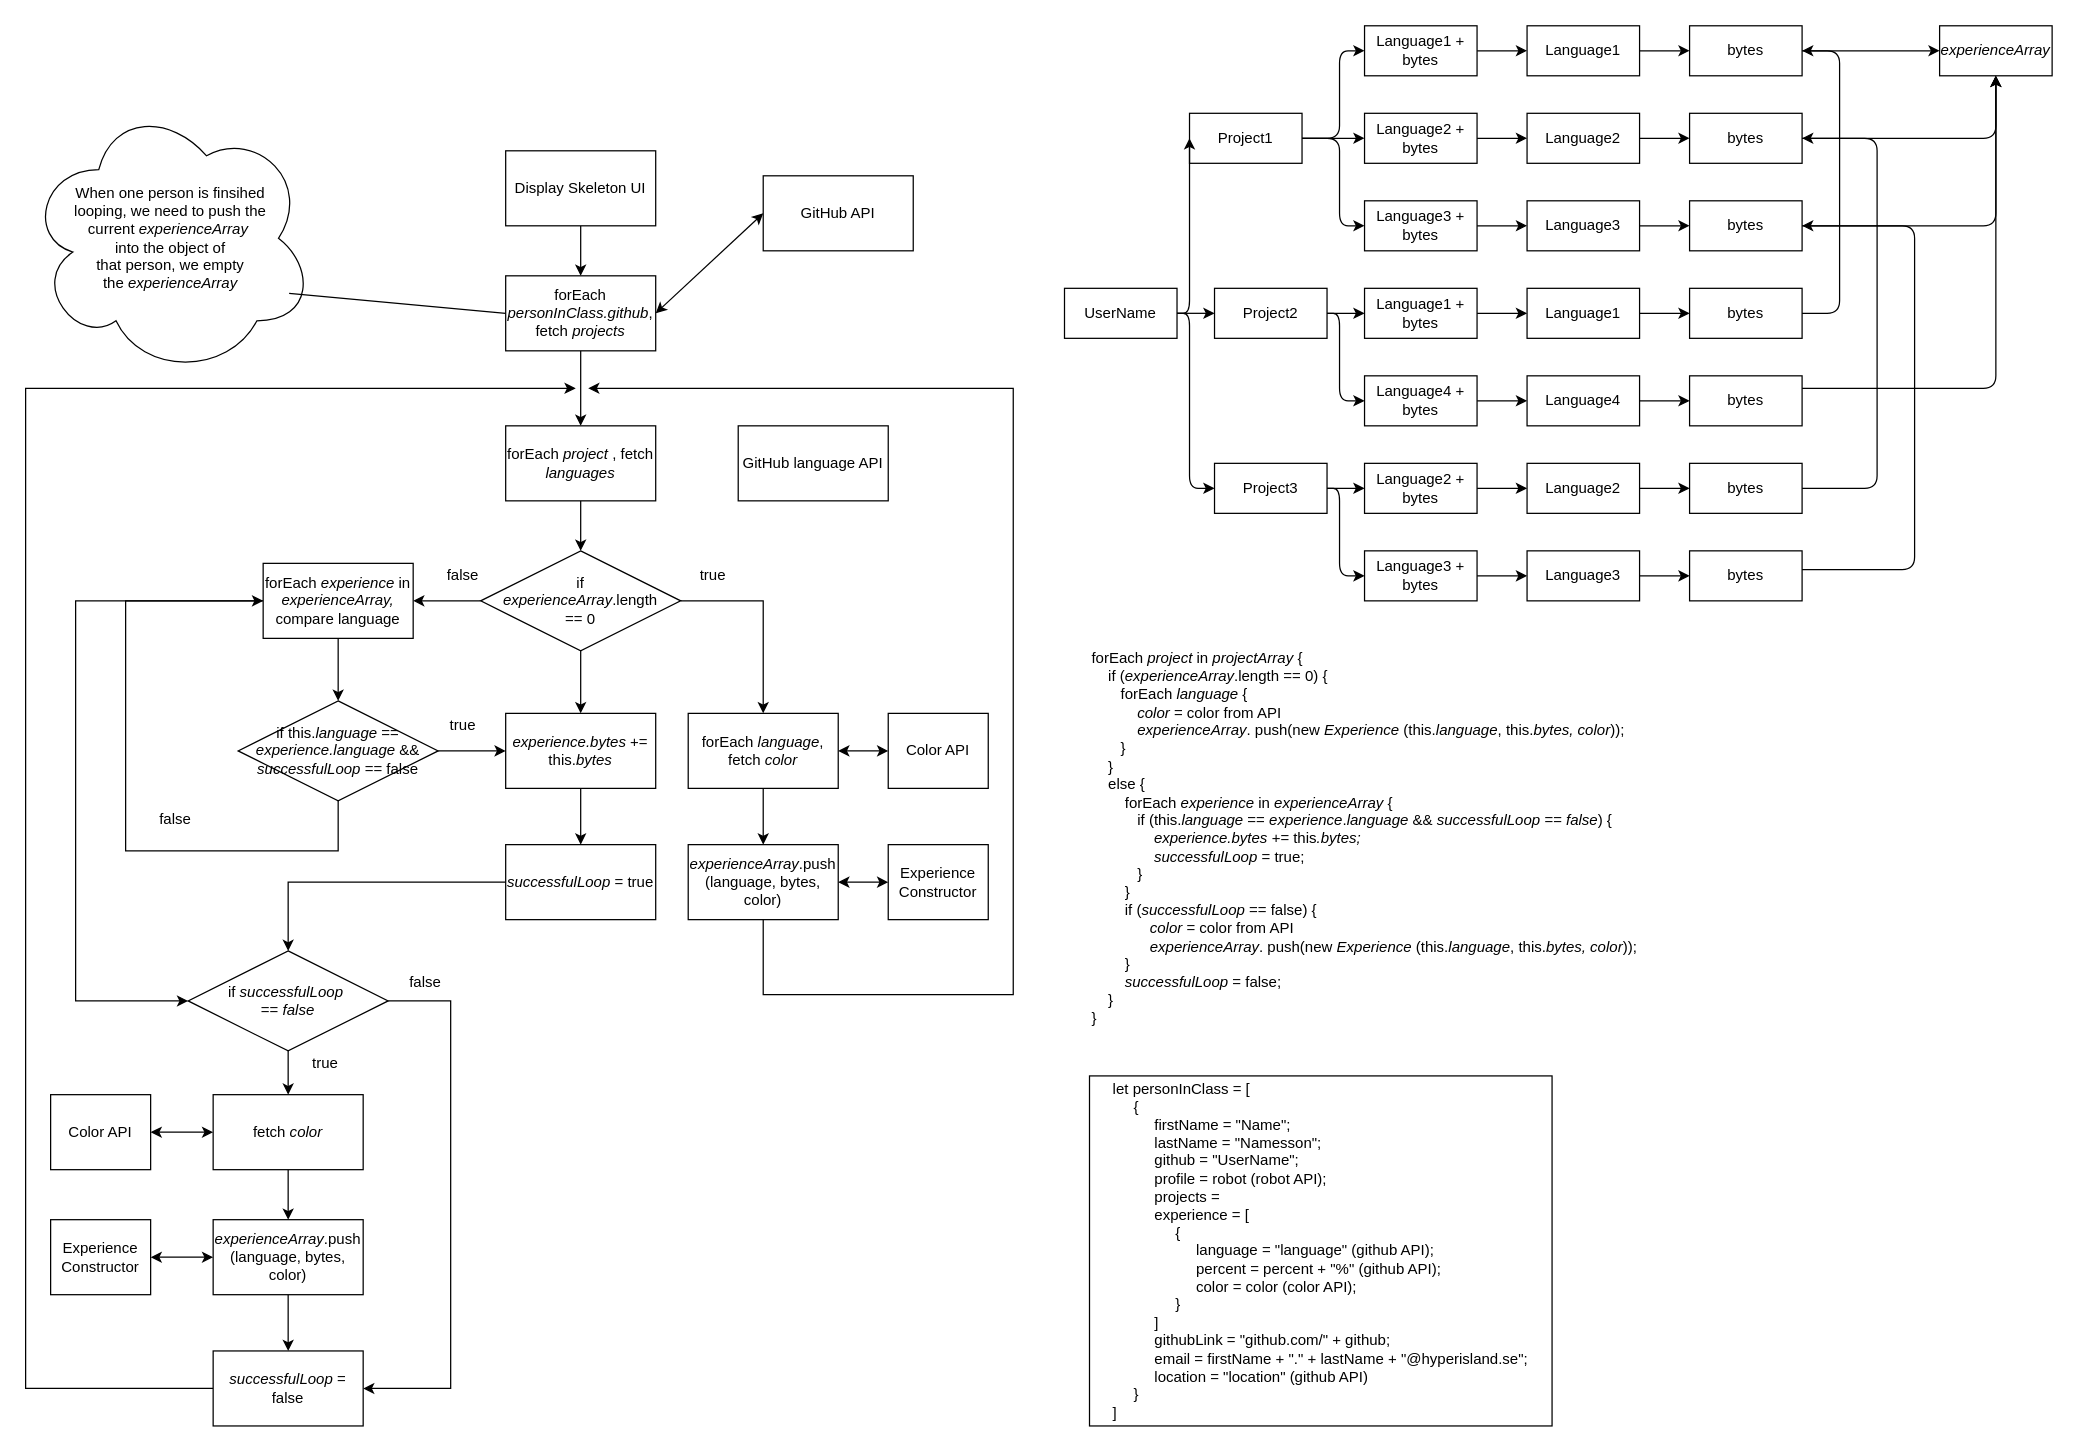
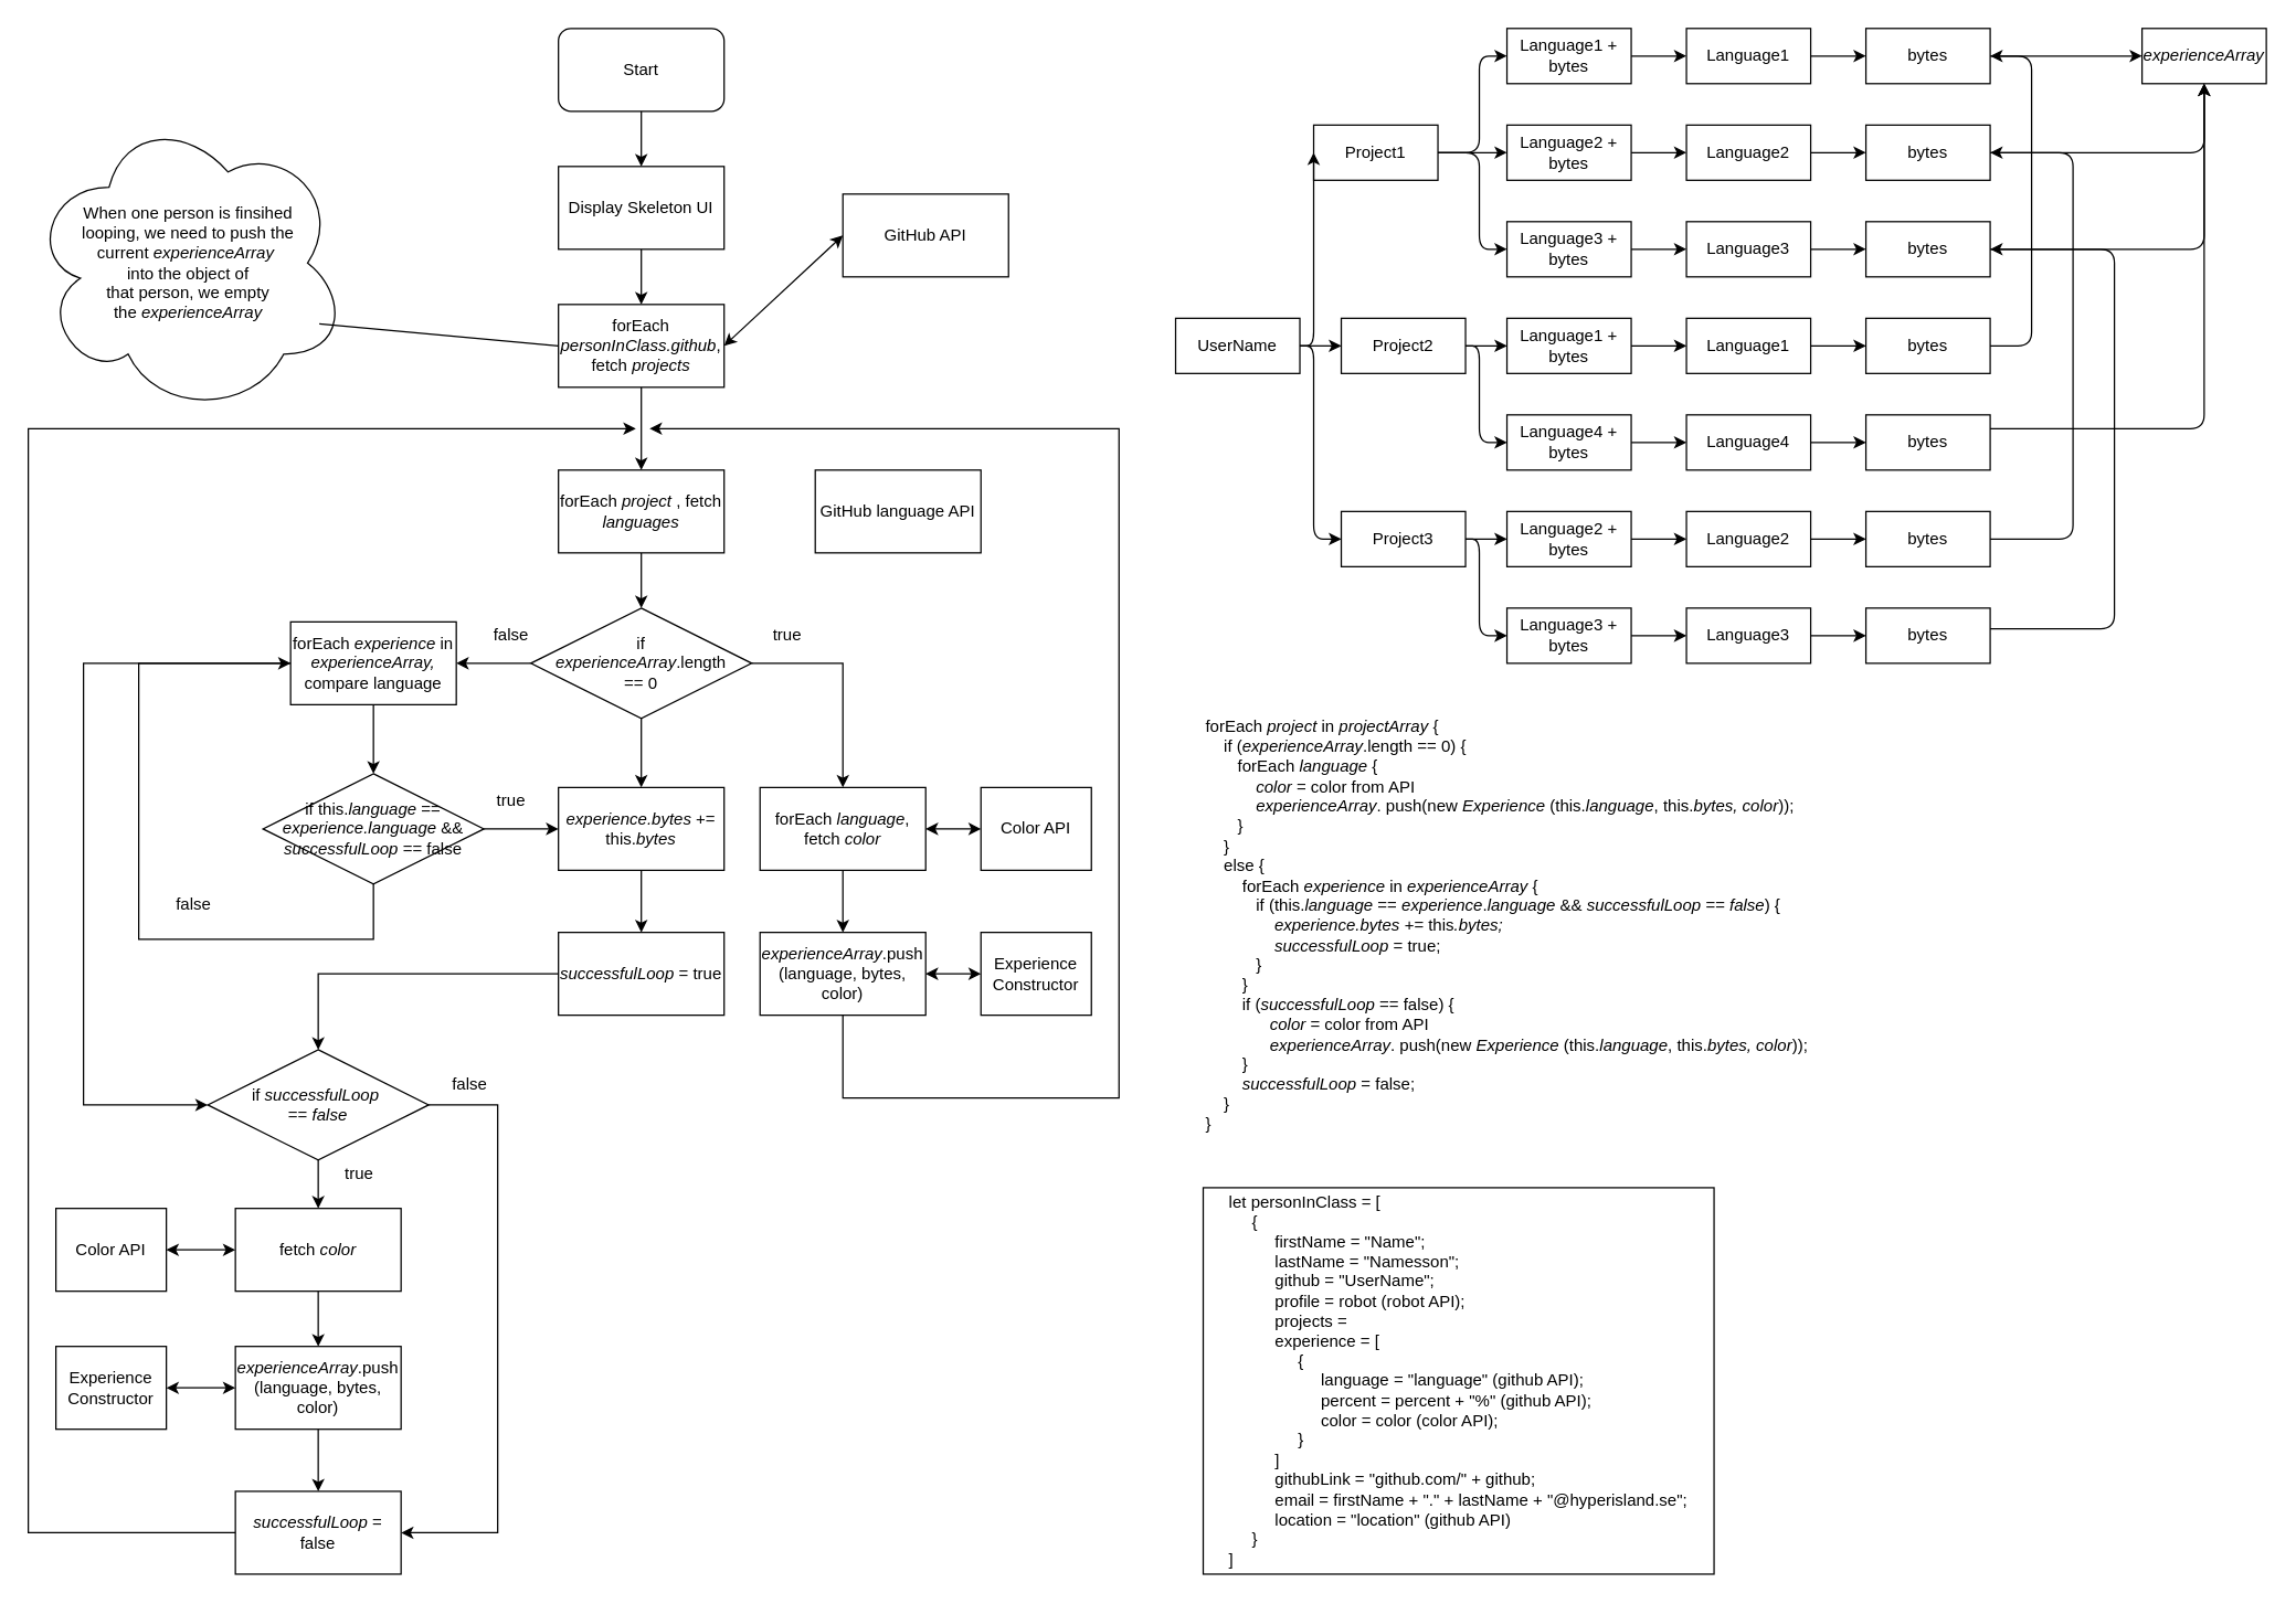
+ <mxCell id="3" value="Start" style="rounded=1;whiteSpace=wrap;html=1;" vertex="1" parent="1"><mxGeometry x="404" y="20" width="120" height="60" as="geometry" /></mxCell>
+ <mxCell id="2" value="" style="edgeStyle=orthogonalEdgeStyle;rounded=0;orthogonalLoop=1;jettySize=auto;html=1;" edge="1" parent="1" source="3" target="5"><mxGeometry relative="1" as="geometry" /></mxCell>
